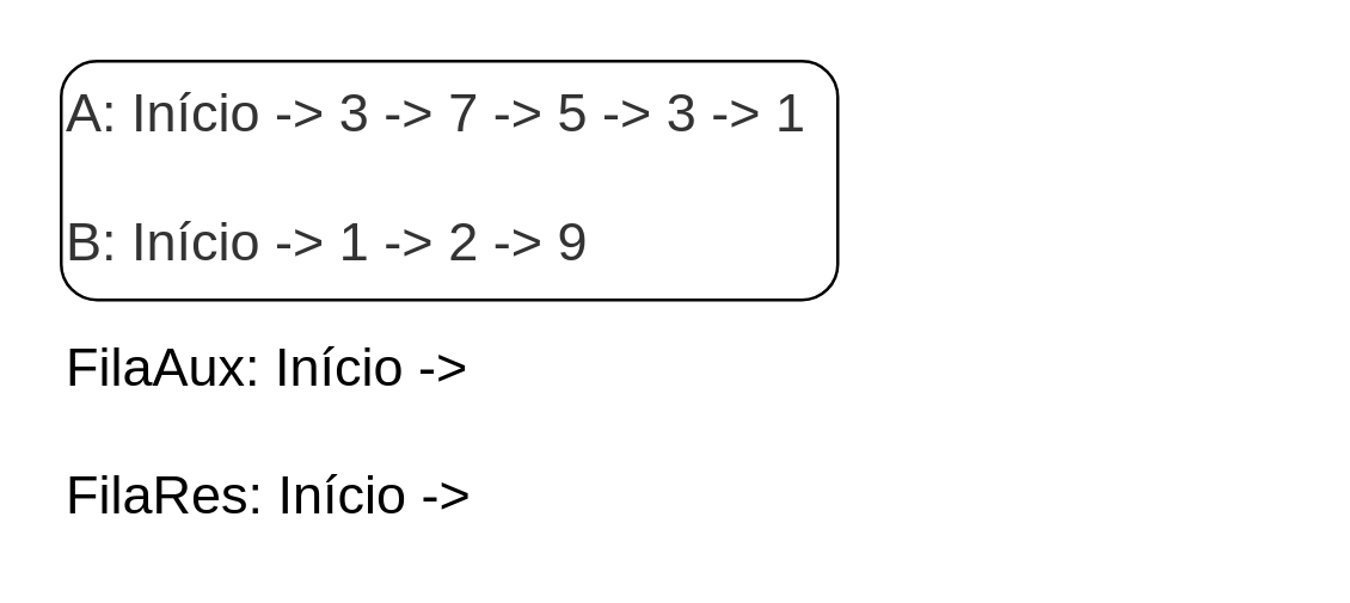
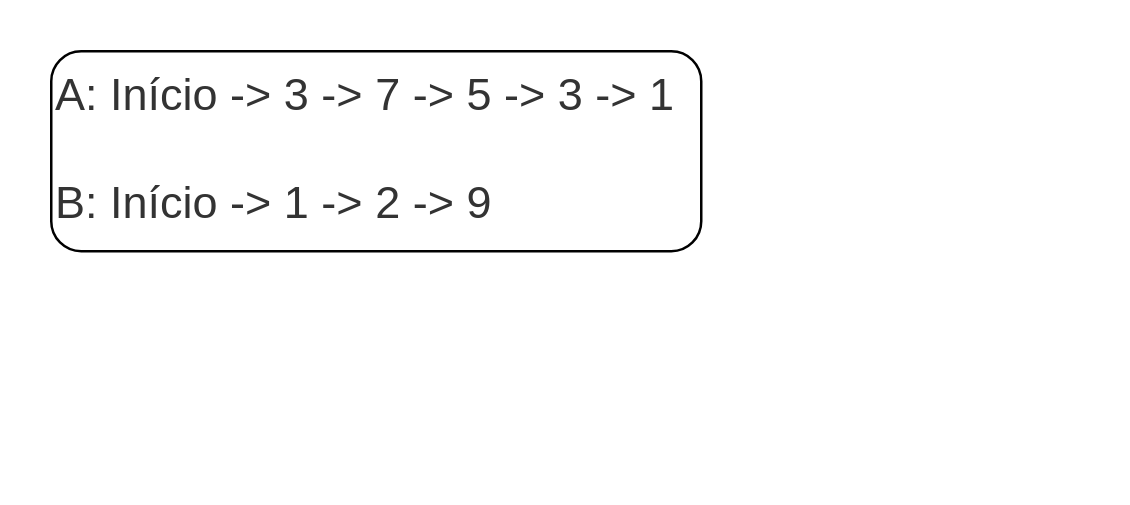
- <mxCell id="4" value="&lt;div&gt;&lt;span style=&quot;background-color: initial;&quot;&gt;FilaAux: Início -&amp;gt;&lt;/span&gt;&lt;br&gt;&lt;/div&gt;&lt;div&gt;&lt;br&gt;&lt;/div&gt;&lt;div&gt;FilaRes: Início -&amp;gt;&lt;br&gt;&lt;/div&gt;" style="text;html=1;align=left;verticalAlign=middle;whiteSpace=wrap;rounded=0;fontSize=18;" vertex="1" parent="1"><mxGeometry x="20" y="110" width="410" height="70" as="geometry" /></mxCell>
